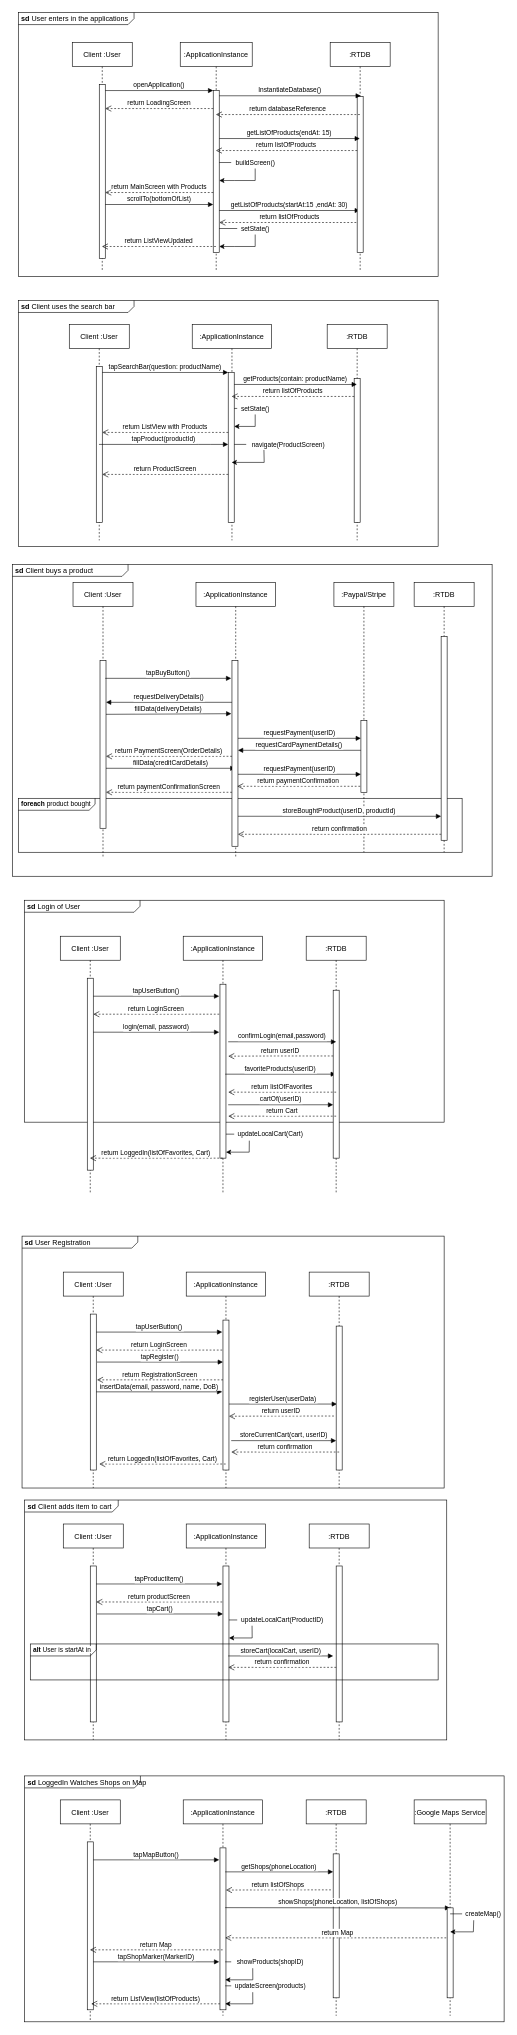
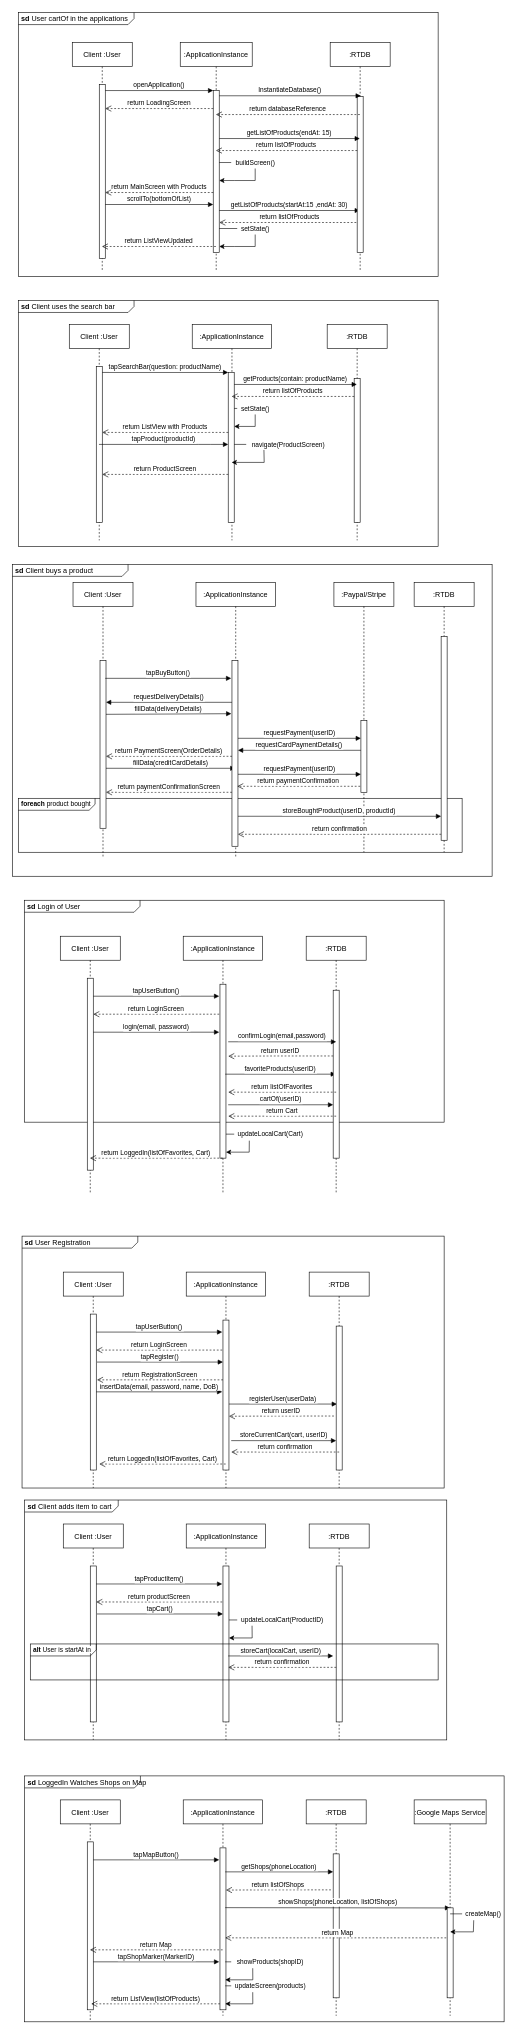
- <mxCell id="8" value="&lt;p style=&quot;margin:0px;margin-top:4px;margin-left:5px;text-align:left;&quot;&gt;&lt;b&gt;sd&lt;/b&gt;  User enters in the applications&lt;/p&gt;" style="html=1;shape=mxgraph.sysml.package;overflow=fill;labelX=193.83;align=left;spacingLeft=5;verticalAlign=top;spacingTop=-3;" parent="1" vertex="1"><mxGeometry x="30" y="20" width="700" height="440" as="geometry" /></mxCell>
+ <mxCell id="8" value="&lt;p style=&quot;margin:0px;margin-top:4px;margin-left:5px;text-align:left;&quot;&gt;&lt;b&gt;sd&lt;/b&gt;  User cartOf in the applications&lt;/p&gt;" style="html=1;shape=mxgraph.sysml.package;overflow=fill;labelX=193.83;align=left;spacingLeft=5;verticalAlign=top;spacingTop=-3;" parent="1" vertex="1"><mxGeometry x="30" y="20" width="700" height="440" as="geometry" /></mxCell>
